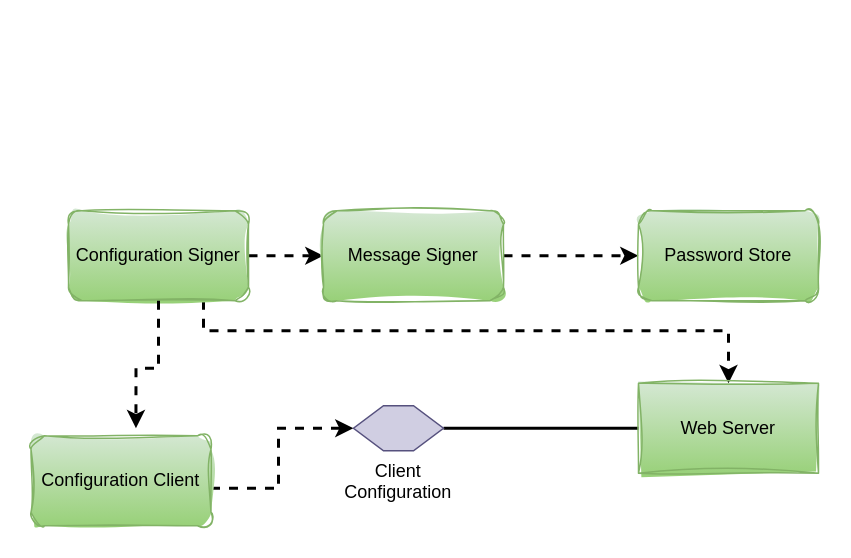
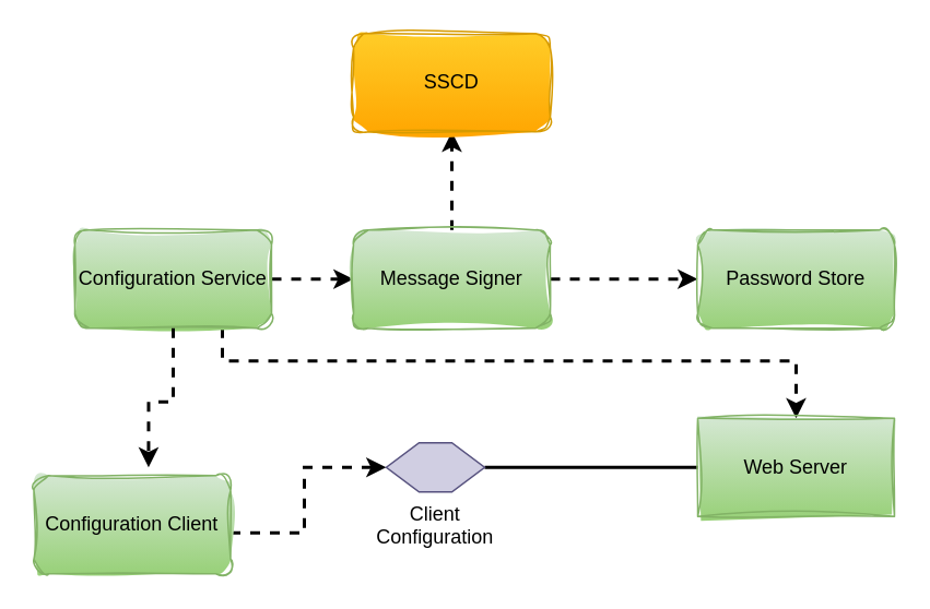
+ <mxCell id="9" value="SSCD" style="rounded=1;whiteSpace=wrap;html=1;fillColor=#ffcd28;strokeColor=#d79b00;sketch=1;curveFitting=1;jiggle=2;gradientColor=#ffa500;" parent="1" vertex="1"><mxGeometry x="215" y="20" width="120" height="60" as="geometry" /></mxCell>
+ <mxCell id="6" style="edgeStyle=orthogonalEdgeStyle;rounded=0;orthogonalLoop=1;jettySize=auto;html=1;dashed=1;strokeWidth=2;entryX=0.5;entryY=1;entryDx=0;entryDy=0;" parent="1" source="7" target="9" edge="1"><mxGeometry relative="1" as="geometry"><Array as="points"><mxPoint x="275" y="100" /><mxPoint x="275" y="100" /></Array></mxGeometry></mxCell>
- <mxCell id="4" value="Configuration Signer" style="rounded=1;whiteSpace=wrap;html=1;fillColor=#d5e8d4;strokeColor=#82b366;sketch=1;curveFitting=1;jiggle=2;gradientColor=#97d077;" parent="1" vertex="1"><mxGeometry x="45" y="140" width="120" height="60" as="geometry" /></mxCell>
+ <mxCell id="4" value="Configuration Service" style="rounded=1;whiteSpace=wrap;html=1;fillColor=#d5e8d4;strokeColor=#82b366;sketch=1;curveFitting=1;jiggle=2;gradientColor=#97d077;" parent="1" vertex="1"><mxGeometry x="45" y="140" width="120" height="60" as="geometry" /></mxCell>
